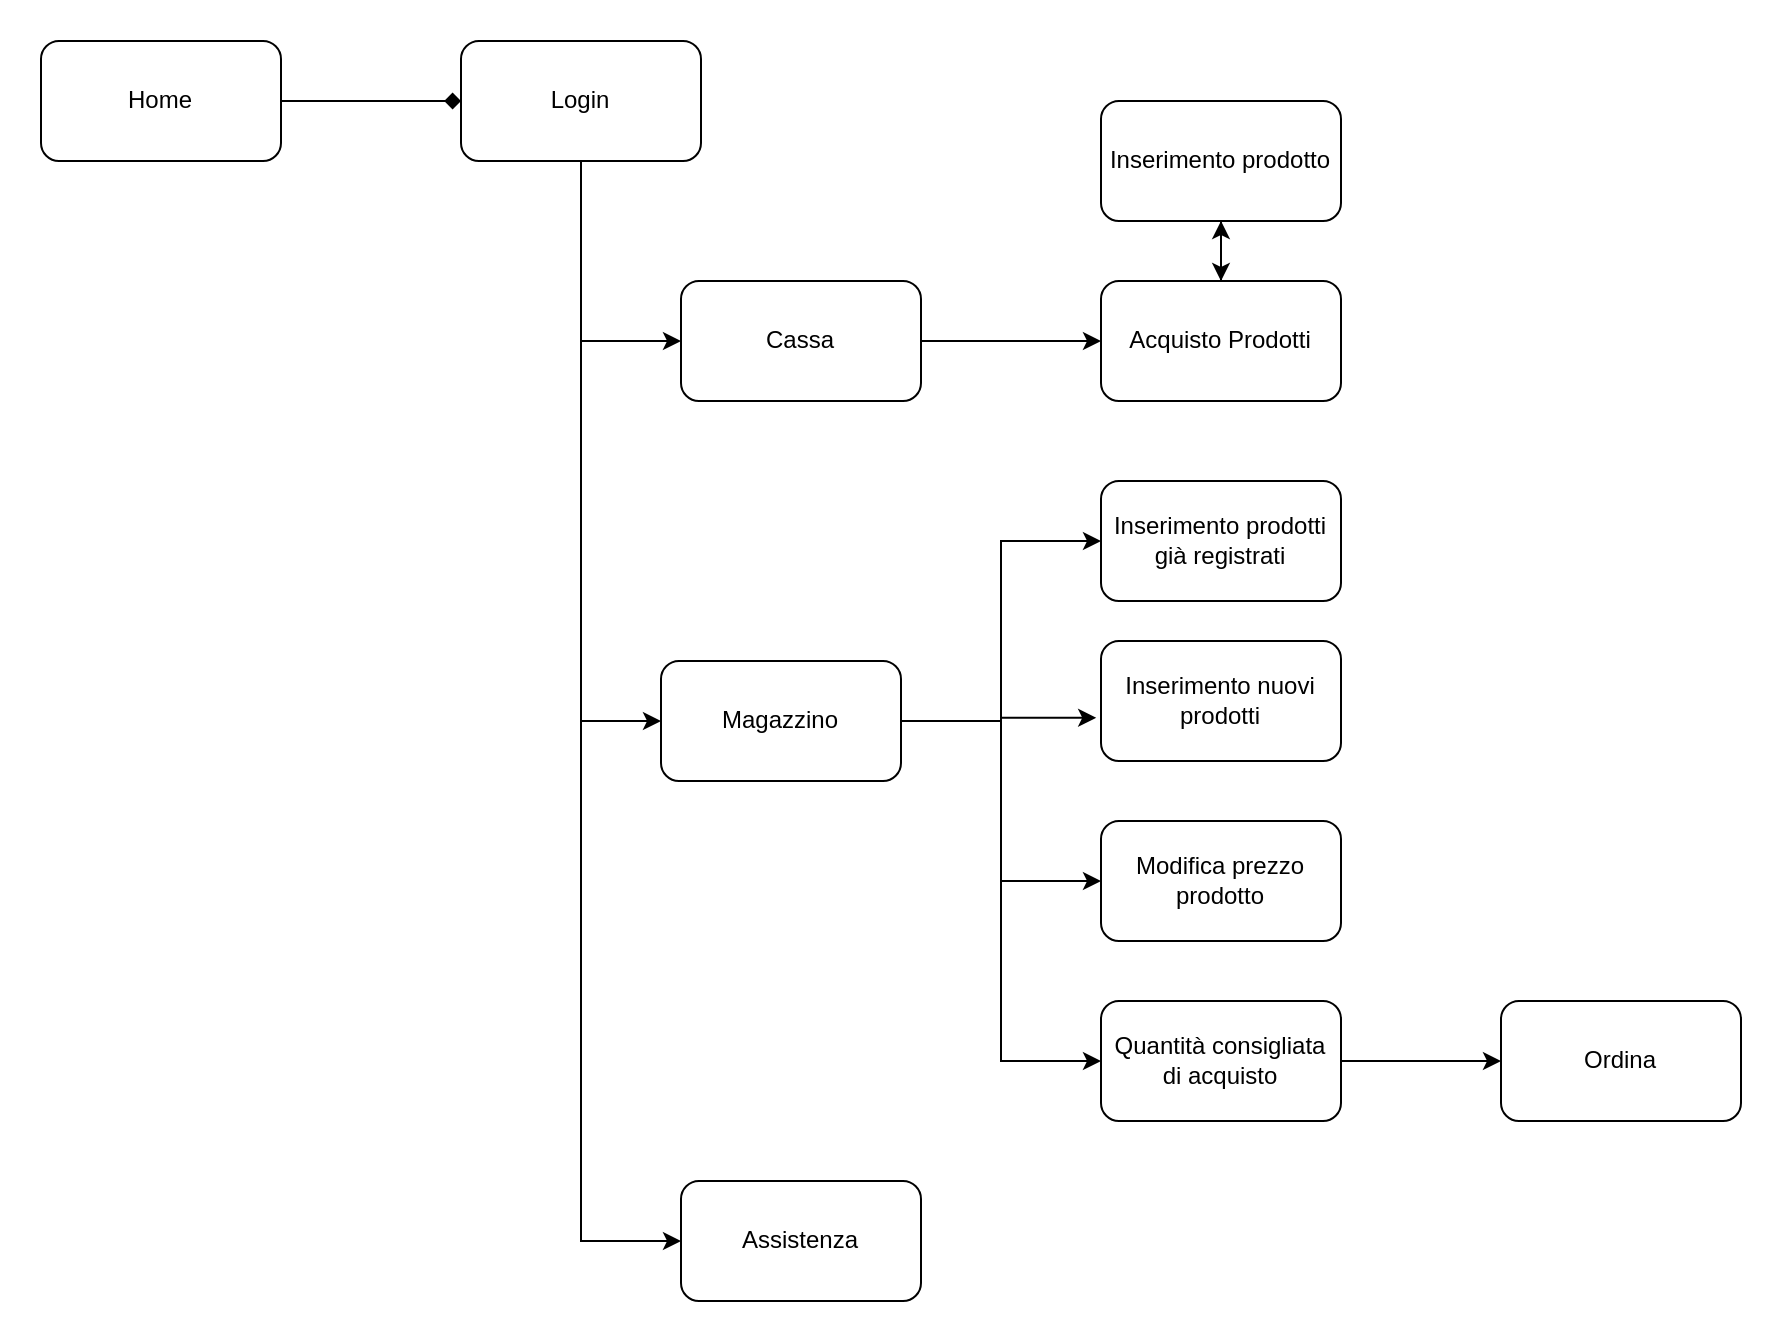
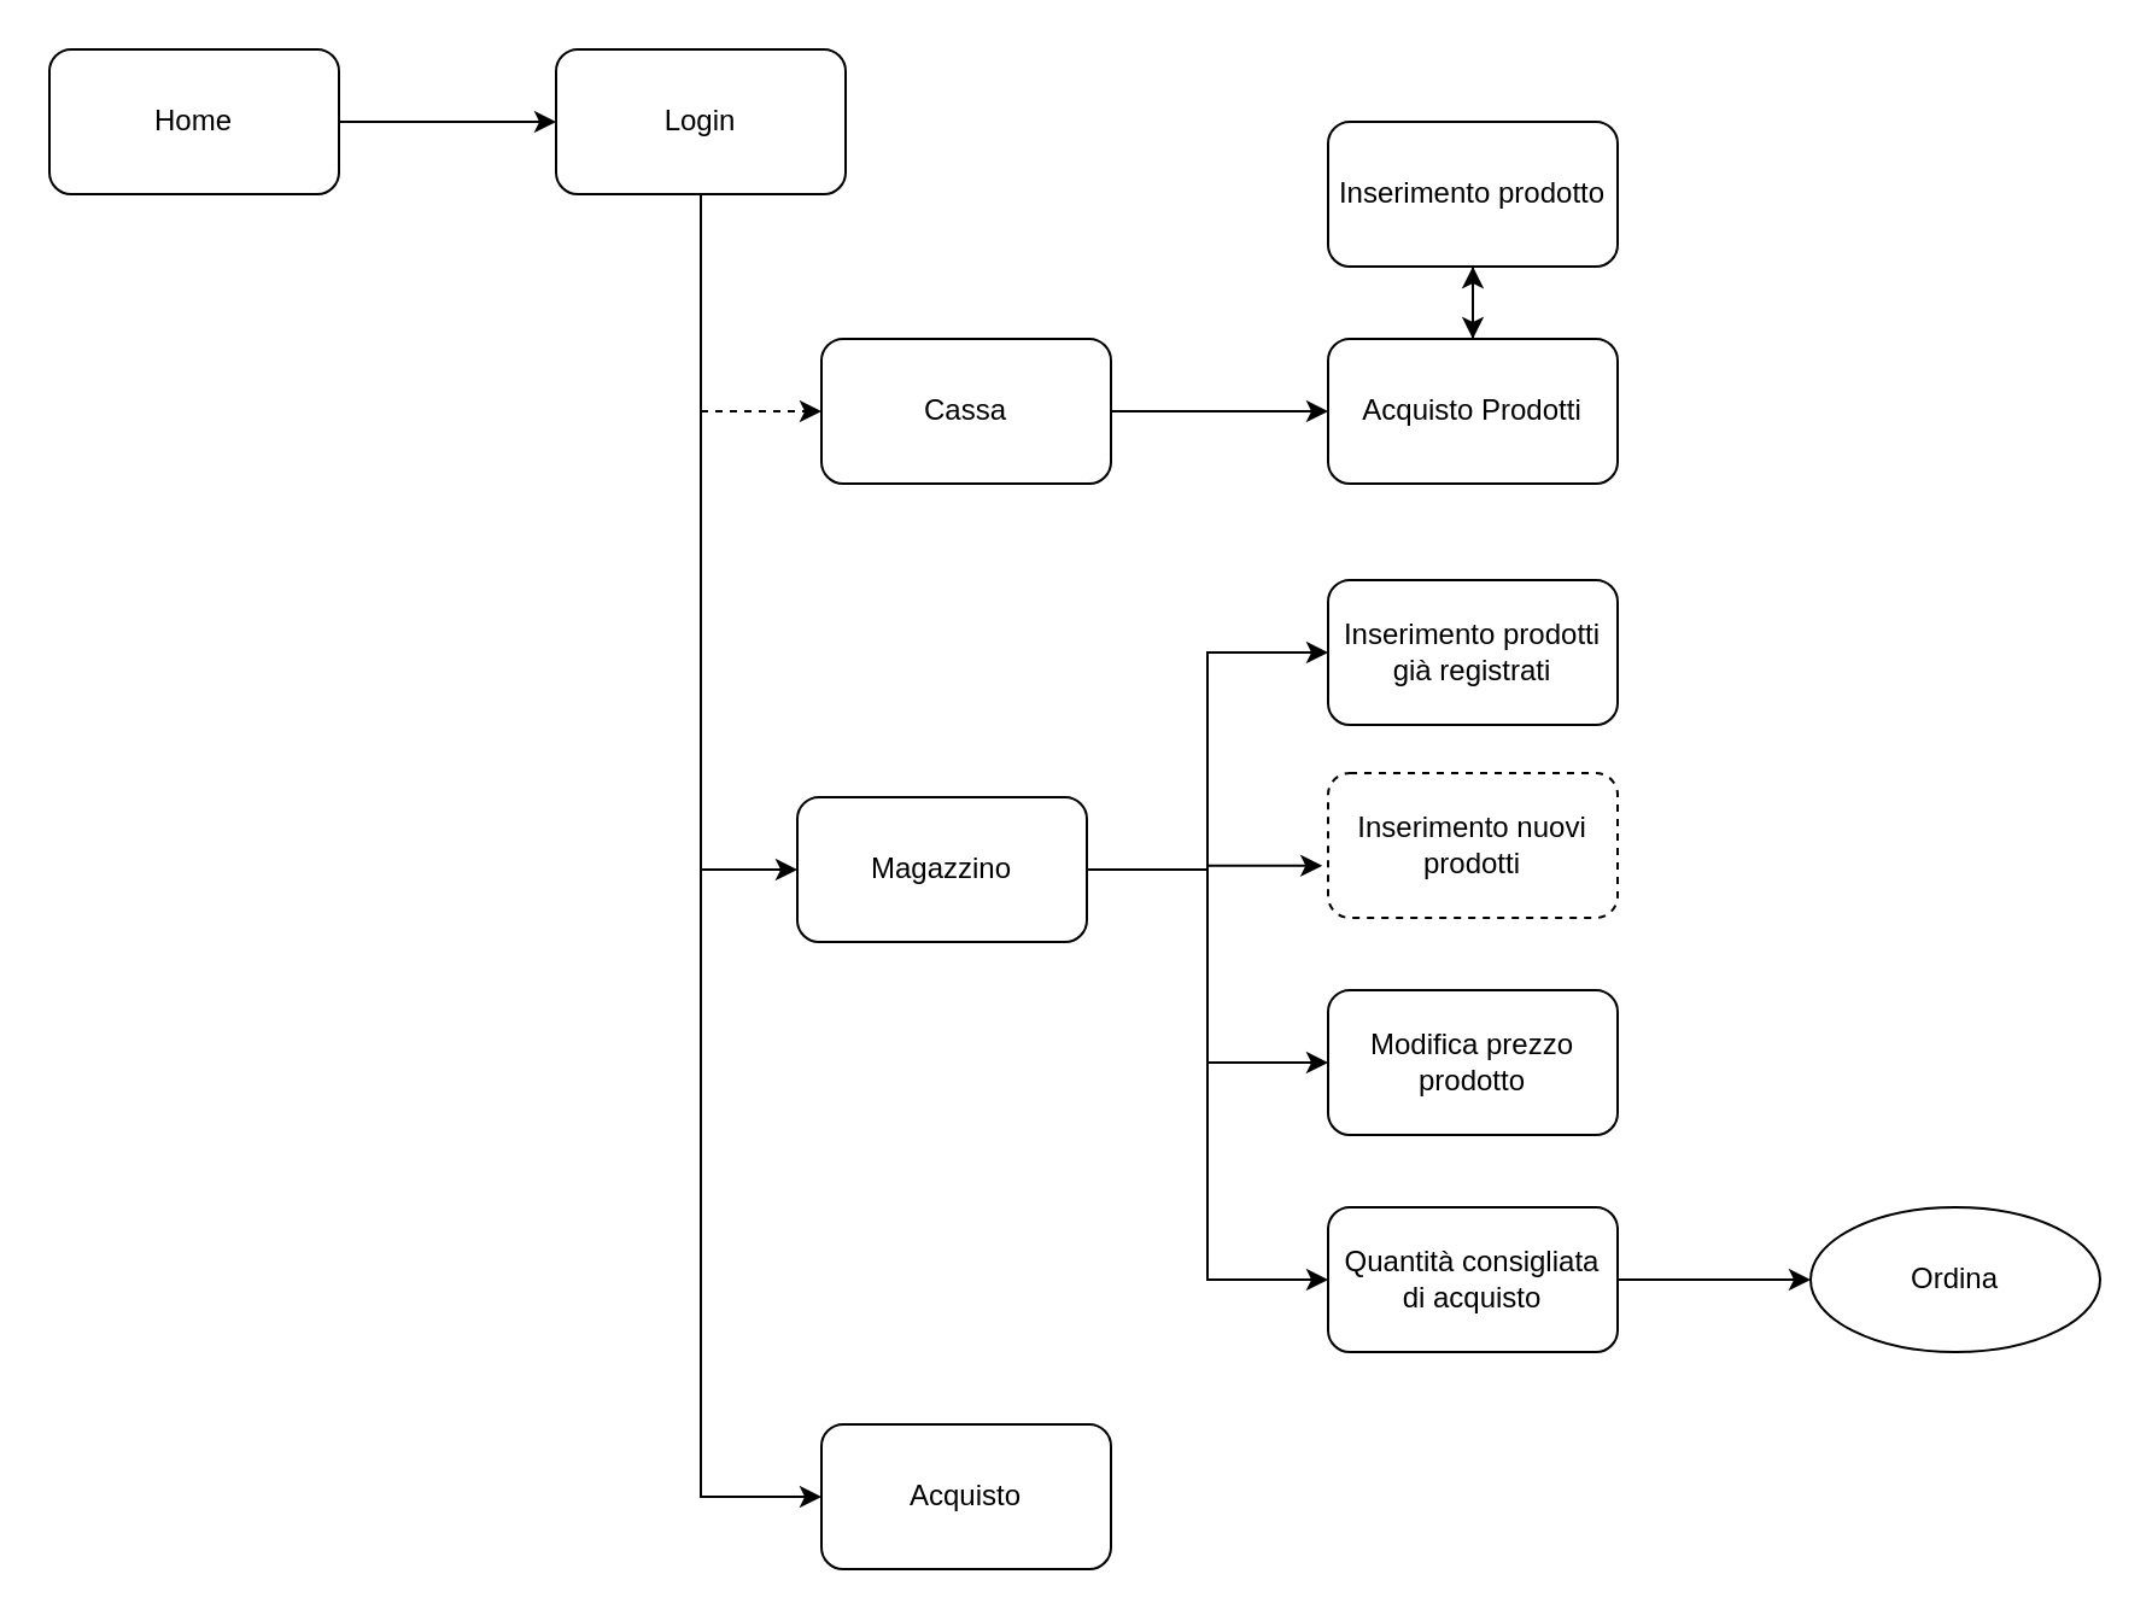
- <mxCell id="2" style="edgeStyle=orthogonalEdgeStyle;rounded=0;orthogonalLoop=1;jettySize=auto;html=1;entryX=0;entryY=0.5;entryDx=0;entryDy=0;endArrow=diamond;" edge="1" parent="1" source="3" target="7"><mxGeometry relative="1" as="geometry" /></mxCell>
+ <mxCell id="2" style="edgeStyle=orthogonalEdgeStyle;rounded=0;orthogonalLoop=1;jettySize=auto;html=1;entryX=0;entryY=0.5;entryDx=0;entryDy=0;" edge="1" parent="1" source="3" target="7"><mxGeometry relative="1" as="geometry" /></mxCell>
- <mxCell id="4" style="edgeStyle=orthogonalEdgeStyle;rounded=0;orthogonalLoop=1;jettySize=auto;html=1;entryX=0;entryY=0.5;entryDx=0;entryDy=0;" edge="1" parent="1" source="7" target="9"><mxGeometry relative="1" as="geometry" /></mxCell>
+ <mxCell id="4" style="edgeStyle=orthogonalEdgeStyle;rounded=0;orthogonalLoop=1;jettySize=auto;html=1;entryX=0;entryY=0.5;entryDx=0;entryDy=0;dashed=1;" edge="1" parent="1" source="7" target="9"><mxGeometry relative="1" as="geometry" /></mxCell>
- <mxCell id="19" value="Inserimento nuovi prodotti" style="rounded=1;whiteSpace=wrap;html=1;" vertex="1" parent="1"><mxGeometry x="550" y="320" width="120" height="60" as="geometry" /></mxCell>
+ <mxCell id="19" value="Inserimento nuovi prodotti" style="rounded=1;whiteSpace=wrap;html=1;dashed=1;" vertex="1" parent="1"><mxGeometry x="550" y="320" width="120" height="60" as="geometry" /></mxCell>
- <mxCell id="25" value="Ordina" style="rounded=1;whiteSpace=wrap;html=1;" vertex="1" parent="1"><mxGeometry x="750" y="500" width="120" height="60" as="geometry" /></mxCell>
+ <mxCell id="25" value="Ordina" style="ellipse;whiteSpace=wrap;html=1;" vertex="1" parent="1"><mxGeometry x="750" y="500" width="120" height="60" as="geometry" /></mxCell>
- <mxCell id="15" value="Assistenza" style="rounded=1;whiteSpace=wrap;html=1;" vertex="1" parent="1"><mxGeometry x="340" y="590" width="120" height="60" as="geometry" /></mxCell>
+ <mxCell id="15" value="Acquisto" style="rounded=1;whiteSpace=wrap;html=1;" vertex="1" parent="1"><mxGeometry x="340" y="590" width="120" height="60" as="geometry" /></mxCell>
